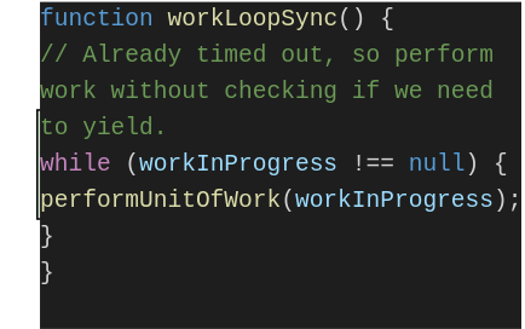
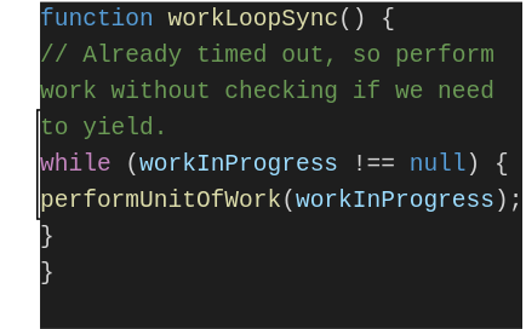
- <mxCell id="2" value="&lt;div style=&quot;color: rgb(212 , 212 , 212) ; background-color: rgb(30 , 30 , 30) ; font-family: &amp;quot;source code pro&amp;quot; , &amp;quot;menlo&amp;quot; , &amp;quot;monaco&amp;quot; , &amp;quot;courier new&amp;quot; , monospace , &amp;quot;menlo&amp;quot; , &amp;quot;monaco&amp;quot; , &amp;quot;courier new&amp;quot; , monospace ; font-size: 13px ; line-height: 20px&quot;&gt;&lt;div&gt;&lt;span style=&quot;color: #569cd6&quot;&gt;function&lt;/span&gt; &lt;span style=&quot;color: #dcdcaa&quot;&gt;workLoopSync&lt;/span&gt;() {&lt;/div&gt;&lt;div&gt;  &lt;span style=&quot;color: #6a9955&quot;&gt;// Already timed out, so perform work without checking if we need to yield.&lt;/span&gt;&lt;/div&gt;&lt;div&gt;  &lt;span style=&quot;color: #c586c0&quot;&gt;while&lt;/span&gt; (&lt;span style=&quot;color: #9cdcfe&quot;&gt;workInProgress&lt;/span&gt; !== &lt;span style=&quot;color: #569cd6&quot;&gt;null&lt;/span&gt;) {&lt;/div&gt;&lt;div&gt;    &lt;span style=&quot;color: #dcdcaa&quot;&gt;performUnitOfWork&lt;/span&gt;(&lt;span style=&quot;color: #9cdcfe&quot;&gt;workInProgress&lt;/span&gt;);&lt;/div&gt;&lt;div&gt;  }&lt;/div&gt;&lt;div&gt;}&lt;/div&gt;&lt;br&gt;&lt;/div&gt;" style="whiteSpace=wrap;html=1;align=left;fillColor=#d5e8d4;" parent="1" vertex="1"><mxGeometry x="20" y="20" width="120" height="60" as="geometry" /></mxCell>
+ <mxCell id="2" value="&lt;div style=&quot;color: rgb(212 , 212 , 212) ; background-color: rgb(30 , 30 , 30) ; font-family: &amp;quot;source code pro&amp;quot; , &amp;quot;menlo&amp;quot; , &amp;quot;monaco&amp;quot; , &amp;quot;courier new&amp;quot; , monospace , &amp;quot;menlo&amp;quot; , &amp;quot;monaco&amp;quot; , &amp;quot;courier new&amp;quot; , monospace ; font-size: 13px ; line-height: 20px&quot;&gt;&lt;div&gt;&lt;span style=&quot;color: #569cd6&quot;&gt;function&lt;/span&gt; &lt;span style=&quot;color: #dcdcaa&quot;&gt;workLoopSync&lt;/span&gt;() {&lt;/div&gt;&lt;div&gt;  &lt;span style=&quot;color: #6a9955&quot;&gt;// Already timed out, so perform work without checking if we need to yield.&lt;/span&gt;&lt;/div&gt;&lt;div&gt;  &lt;span style=&quot;color: #c586c0&quot;&gt;while&lt;/span&gt; (&lt;span style=&quot;color: #9cdcfe&quot;&gt;workInProgress&lt;/span&gt; !== &lt;span style=&quot;color: #569cd6&quot;&gt;null&lt;/span&gt;) {&lt;/div&gt;&lt;div&gt;    &lt;span style=&quot;color: #dcdcaa&quot;&gt;performUnitOfWork&lt;/span&gt;(&lt;span style=&quot;color: #9cdcfe&quot;&gt;workInProgress&lt;/span&gt;);&lt;/div&gt;&lt;div&gt;  }&lt;/div&gt;&lt;div&gt;}&lt;/div&gt;&lt;br&gt;&lt;/div&gt;" style="whiteSpace=wrap;html=1;align=left;" parent="1" vertex="1"><mxGeometry x="20" y="20" width="120" height="60" as="geometry" /></mxCell>
